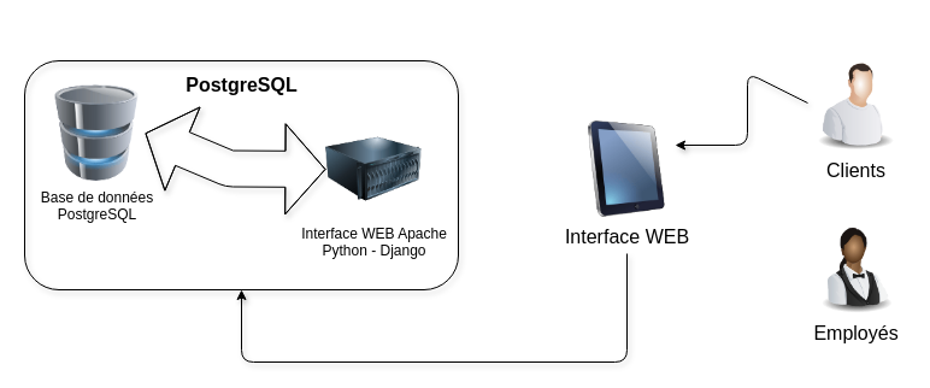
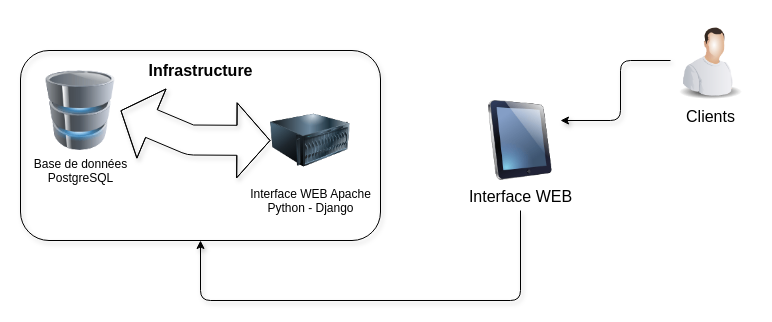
- <mxCell id="8" value="PostgreSQL" style="text;html=1;align=center;verticalAlign=middle;resizable=0;points=[];autosize=1;strokeWidth=1;fontSize=16;fontStyle=1;shadow=0;" vertex="1" parent="3"><mxGeometry x="120" width="120" height="20" as="geometry" /></mxCell>
+ <mxCell id="8" value="Infrastructure" style="text;html=1;align=center;verticalAlign=middle;resizable=0;points=[];autosize=1;strokeWidth=1;fontSize=16;fontStyle=1;shadow=0;" vertex="1" parent="3"><mxGeometry x="120" width="120" height="20" as="geometry" /></mxCell>
- <mxCell id="11" value="Clients" style="image;html=1;labelBackgroundColor=#ffffff;image=img/lib/clip_art/people/Worker_Man_128x128.png;shadow=0;strokeColor=#000000;strokeWidth=1;fillColor=none;fontSize=16;fontColor=#000000;" vertex="1" parent="1"><mxGeometry x="670" y="45" width="80" height="80" as="geometry" /></mxCell>
+ <mxCell id="11" value="Clients" style="image;html=1;labelBackgroundColor=#ffffff;image=img/lib/clip_art/people/Worker_Man_128x128.png;shadow=0;strokeColor=#000000;strokeWidth=1;fillColor=none;fontSize=16;fontColor=#000000;" vertex="1" parent="1"><mxGeometry x="670" y="20" width="80" height="80" as="geometry" /></mxCell>
- <mxCell id="10" value="Employés" style="image;html=1;labelBackgroundColor=#ffffff;image=img/lib/clip_art/people/Waiter_Woman_Black_128x128.png;shadow=0;strokeColor=#000000;strokeWidth=1;fillColor=none;fontSize=16;fontColor=#000000;" vertex="1" parent="1"><mxGeometry x="670" y="180" width="80" height="80" as="geometry" /></mxCell>
